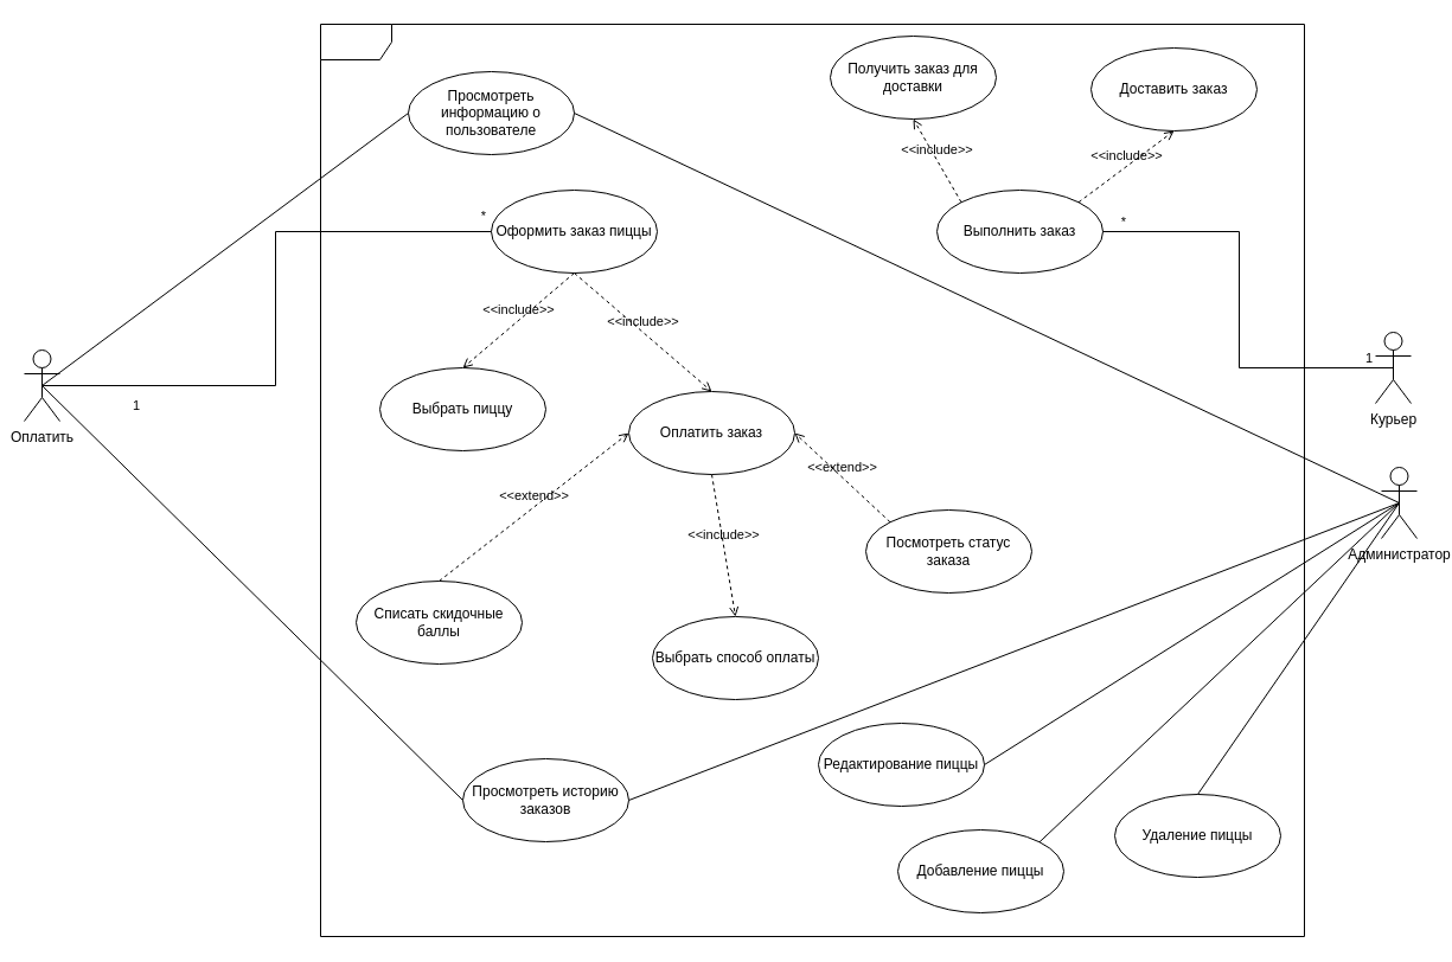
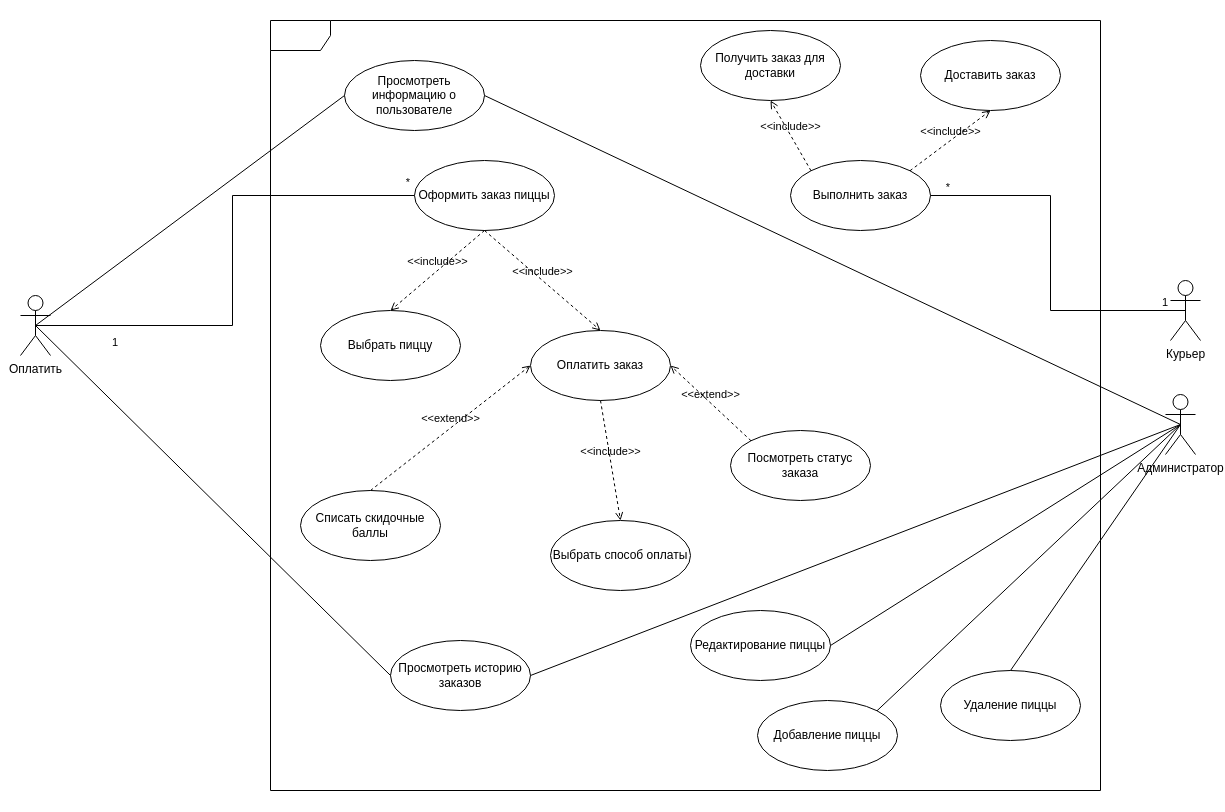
- <mxCell id="3" value="Курьер" style="shape=umlActor;verticalLabelPosition=bottom;verticalAlign=top;html=1;outlineConnect=0;labelPosition=center;align=center;" parent="1" vertex="1"><mxGeometry x="1160" y="280" width="30" height="60" as="geometry" /></mxCell>
+ <mxCell id="3" value="Курьер" style="shape=umlActor;verticalLabelPosition=bottom;verticalAlign=top;html=1;outlineConnect=0;labelPosition=center;align=center;" parent="1" vertex="1"><mxGeometry x="1170" y="280" width="30" height="60" as="geometry" /></mxCell>
